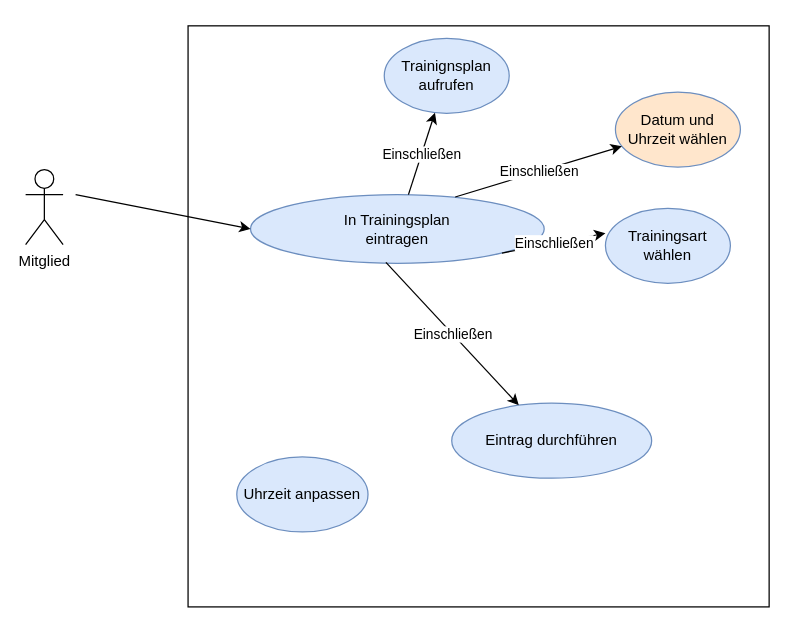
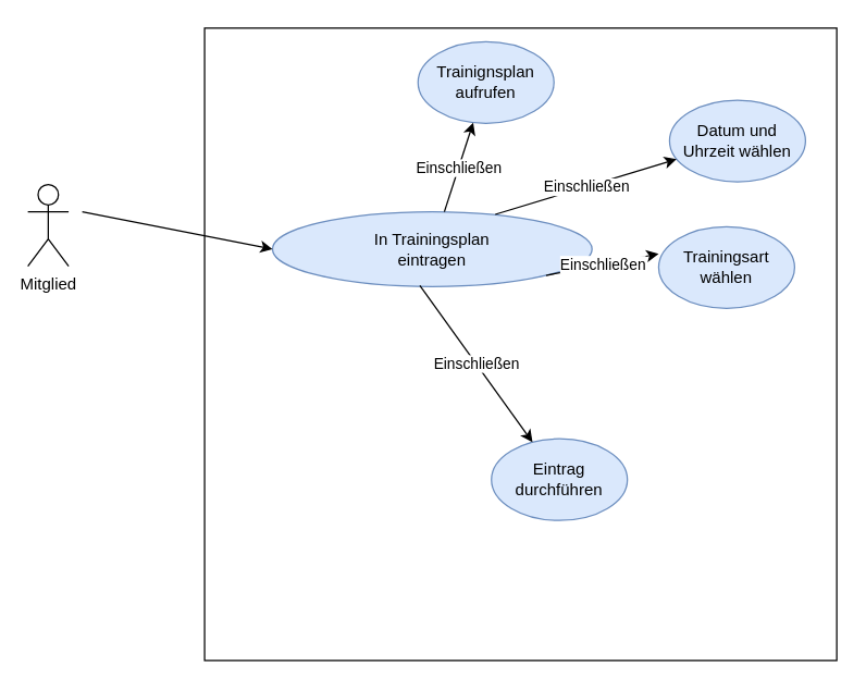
- <mxCell id="5" value="&lt;div&gt;Datum und Uhrzeit wählen&lt;/div&gt;" style="ellipse;whiteSpace=wrap;html=1;fillColor=#ffe6cc;strokeColor=#6c8ebf;" vertex="1" parent="1"><mxGeometry x="492" y="73" width="100" height="60" as="geometry" /></mxCell>
+ <mxCell id="5" value="&lt;div&gt;Datum und Uhrzeit wählen&lt;/div&gt;" style="ellipse;whiteSpace=wrap;html=1;fillColor=#dae8fc;strokeColor=#6c8ebf;" vertex="1" parent="1"><mxGeometry x="492" y="73" width="100" height="60" as="geometry" /></mxCell>
- <mxCell id="16" value="Eintrag durchführen" style="ellipse;whiteSpace=wrap;html=1;fillColor=#dae8fc;strokeColor=#6c8ebf;" vertex="1" parent="1"><mxGeometry x="361" y="322" width="160" height="60" as="geometry" /></mxCell>
+ <mxCell id="16" value="Eintrag durchführen" style="ellipse;whiteSpace=wrap;html=1;fillColor=#dae8fc;strokeColor=#6c8ebf;" vertex="1" parent="1"><mxGeometry x="361" y="322" width="100" height="60" as="geometry" /></mxCell>
- <mxCell id="15" value="Uhrzeit anpassen" style="ellipse;whiteSpace=wrap;html=1;fillColor=#dae8fc;strokeColor=#6c8ebf;" vertex="1" parent="1"><mxGeometry x="189" y="365" width="105" height="60" as="geometry" /></mxCell>
